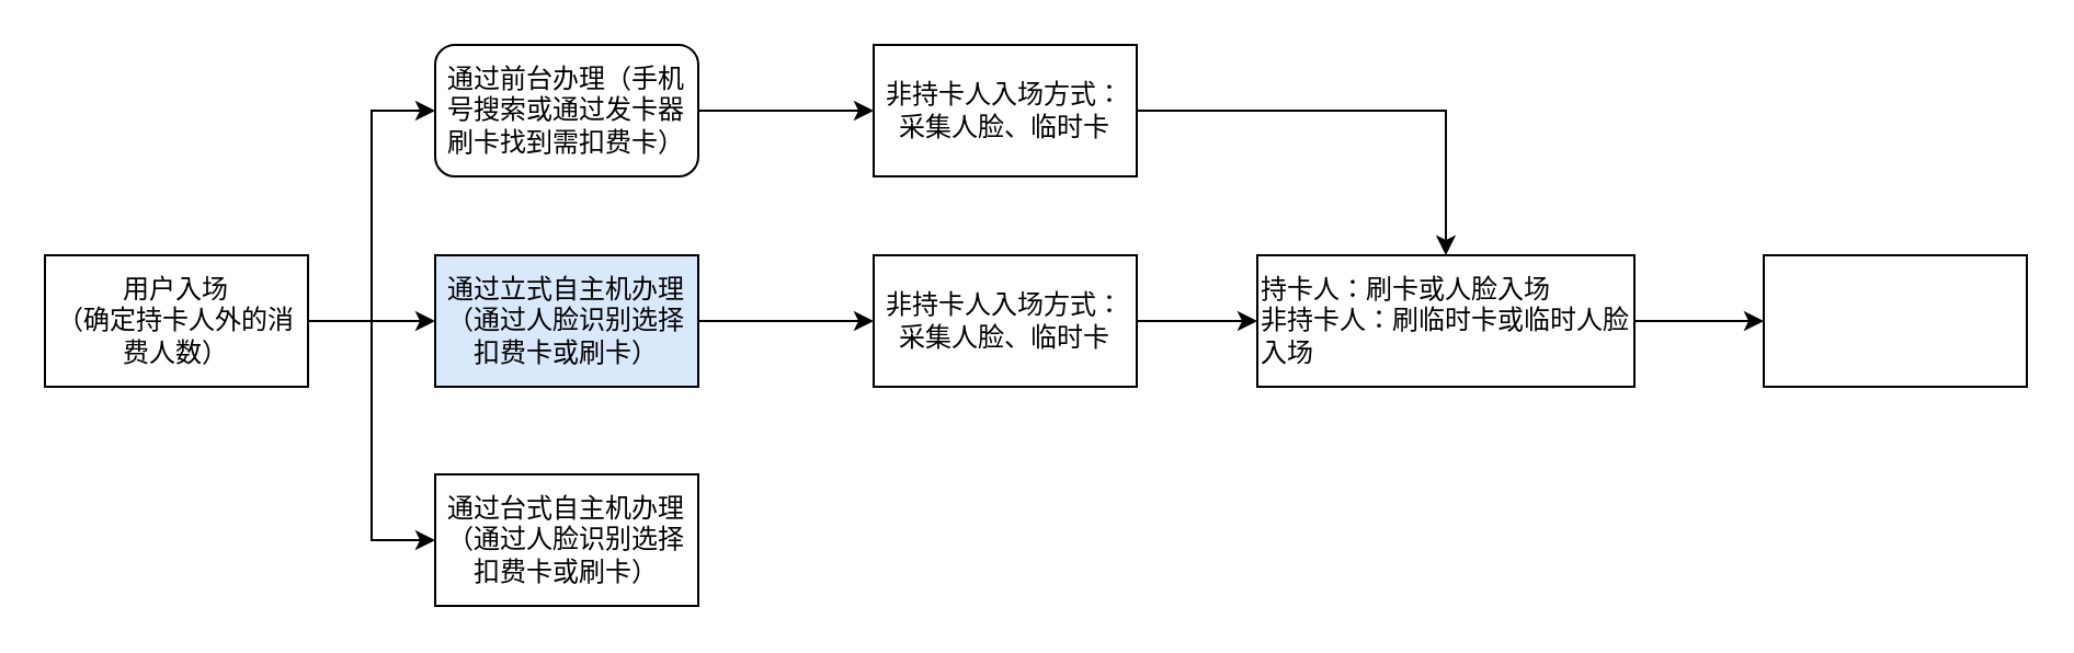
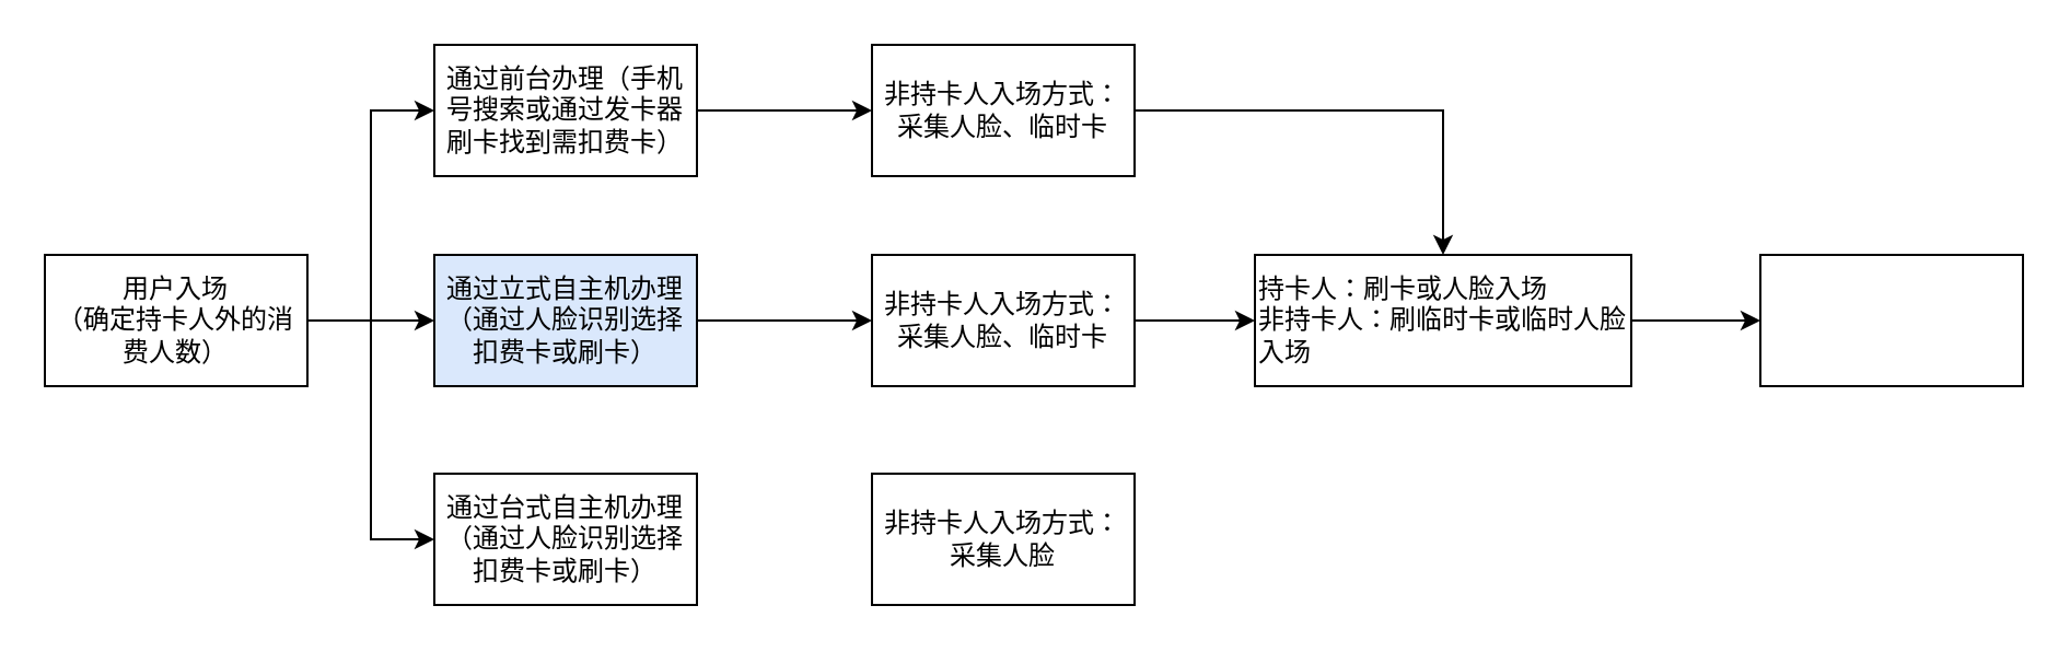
- <mxCell id="9" value="通过前台办理（手机号搜索或通过发卡器刷卡找到需扣费卡）" style="whiteSpace=wrap;html=1;rounded=1;" vertex="1" parent="1"><mxGeometry x="198" y="20" width="120" height="60" as="geometry" /></mxCell>
+ <mxCell id="9" value="通过前台办理（手机号搜索或通过发卡器刷卡找到需扣费卡）" style="whiteSpace=wrap;html=1;rounded=0;" vertex="1" parent="1"><mxGeometry x="198" y="20" width="120" height="60" as="geometry" /></mxCell>
+ <mxCell id="15" value="非持卡人入场方式：采集人脸" style="whiteSpace=wrap;html=1;rounded=0;" vertex="1" parent="1"><mxGeometry x="398" y="216" width="120" height="60" as="geometry" /></mxCell>
